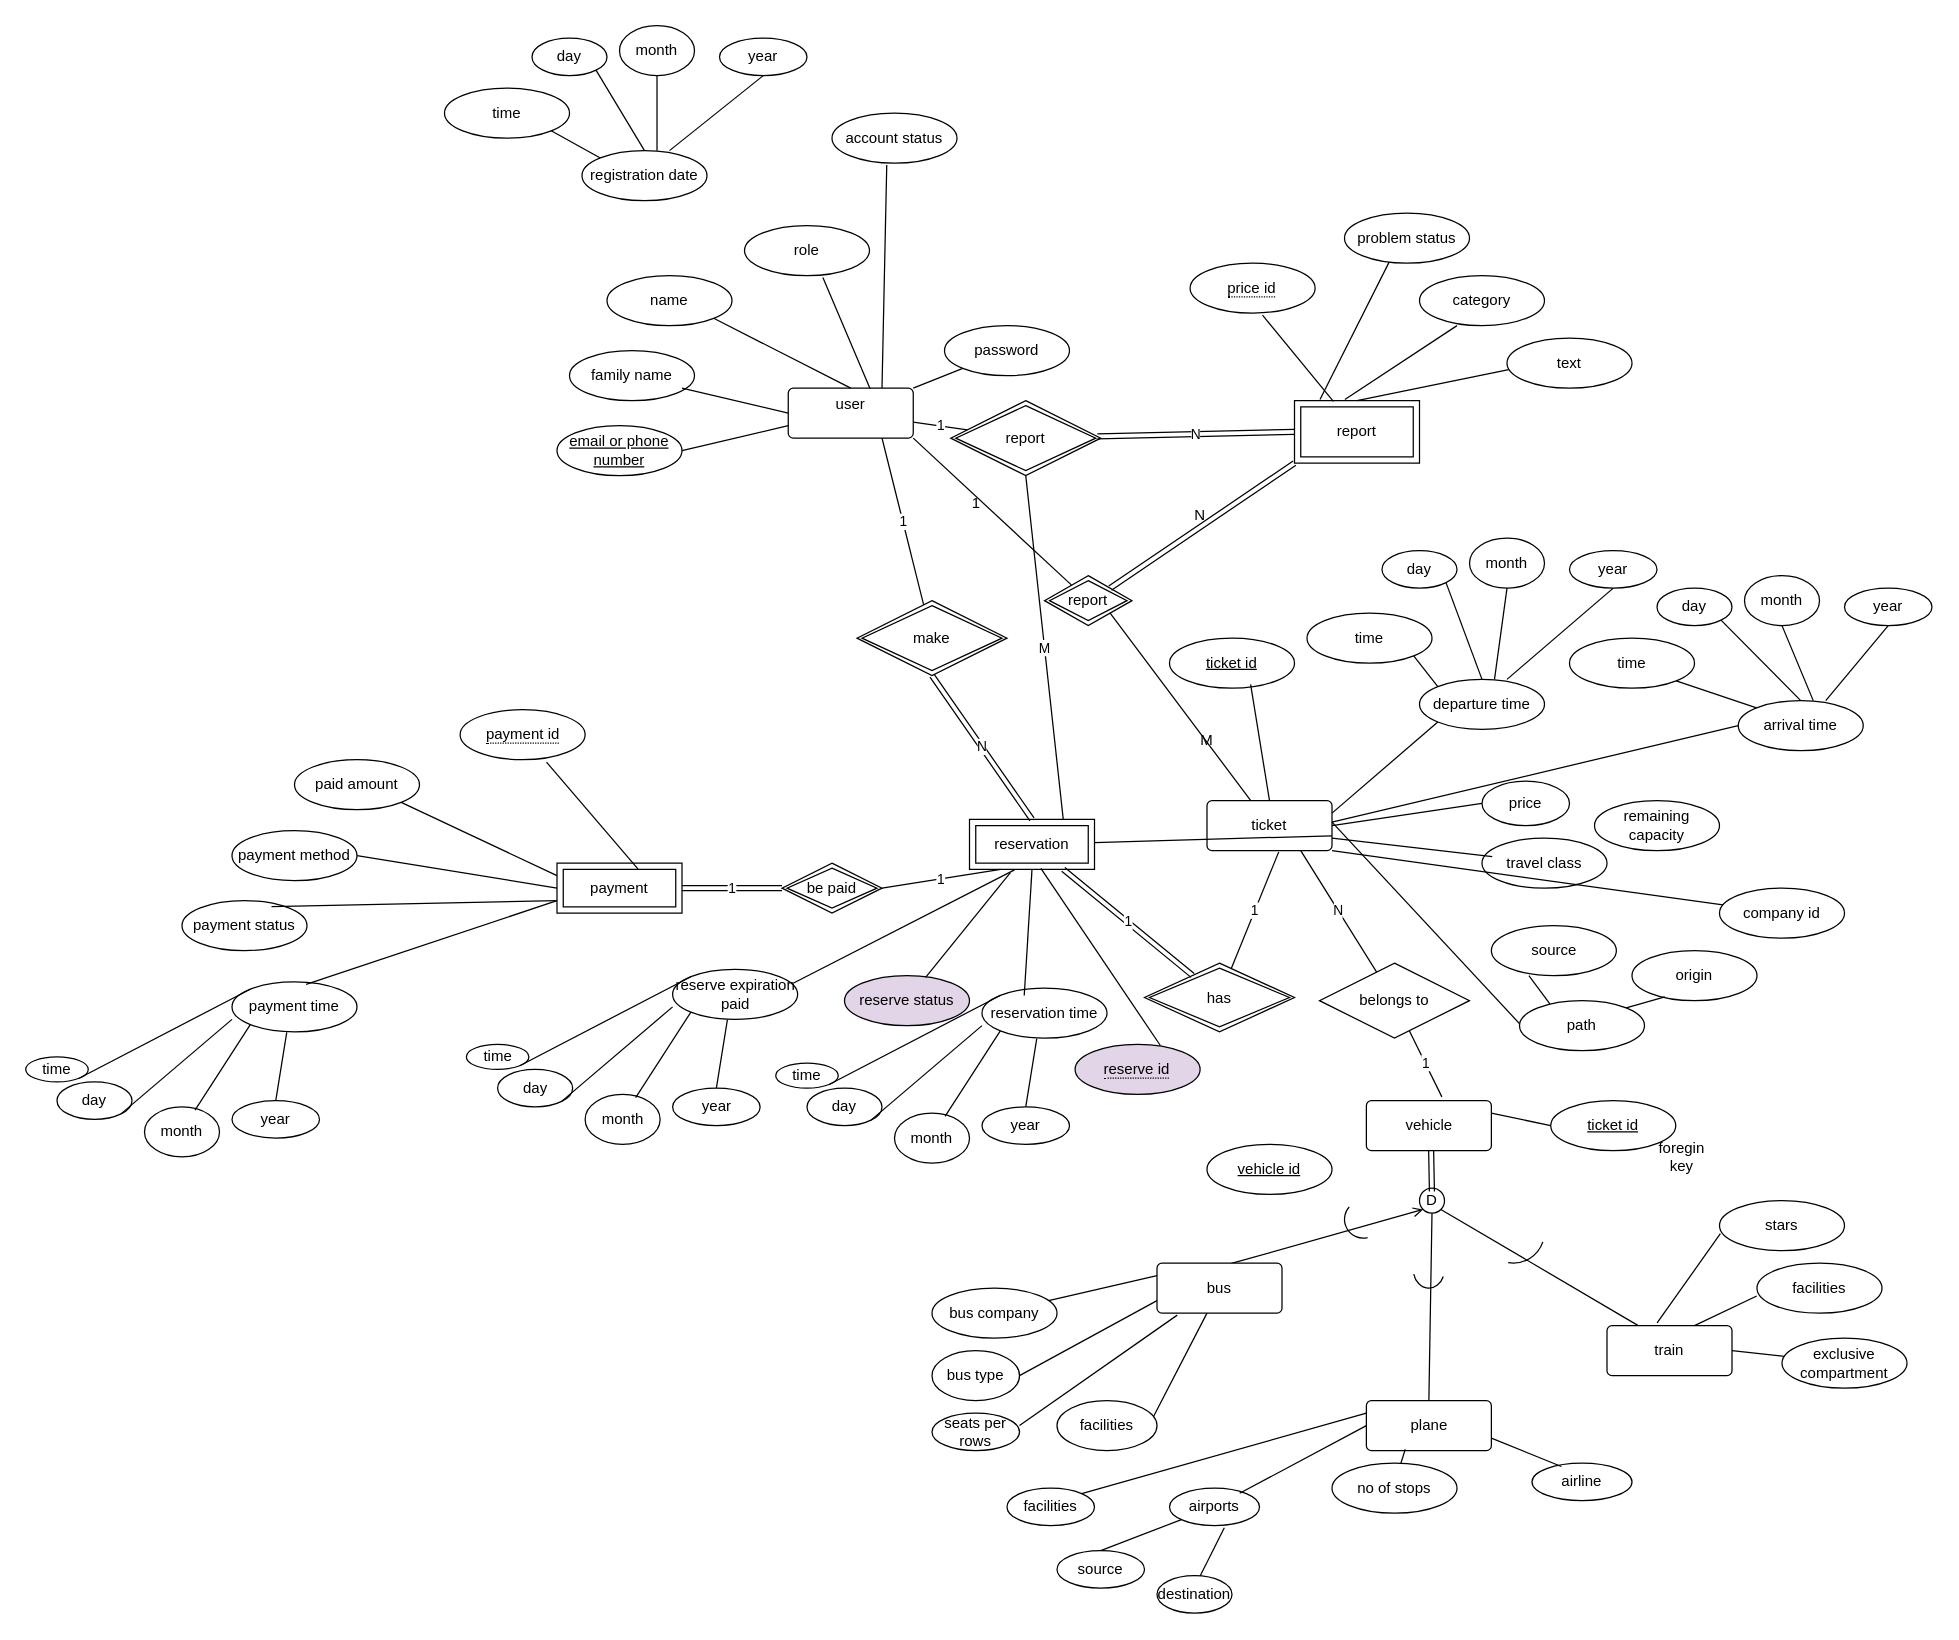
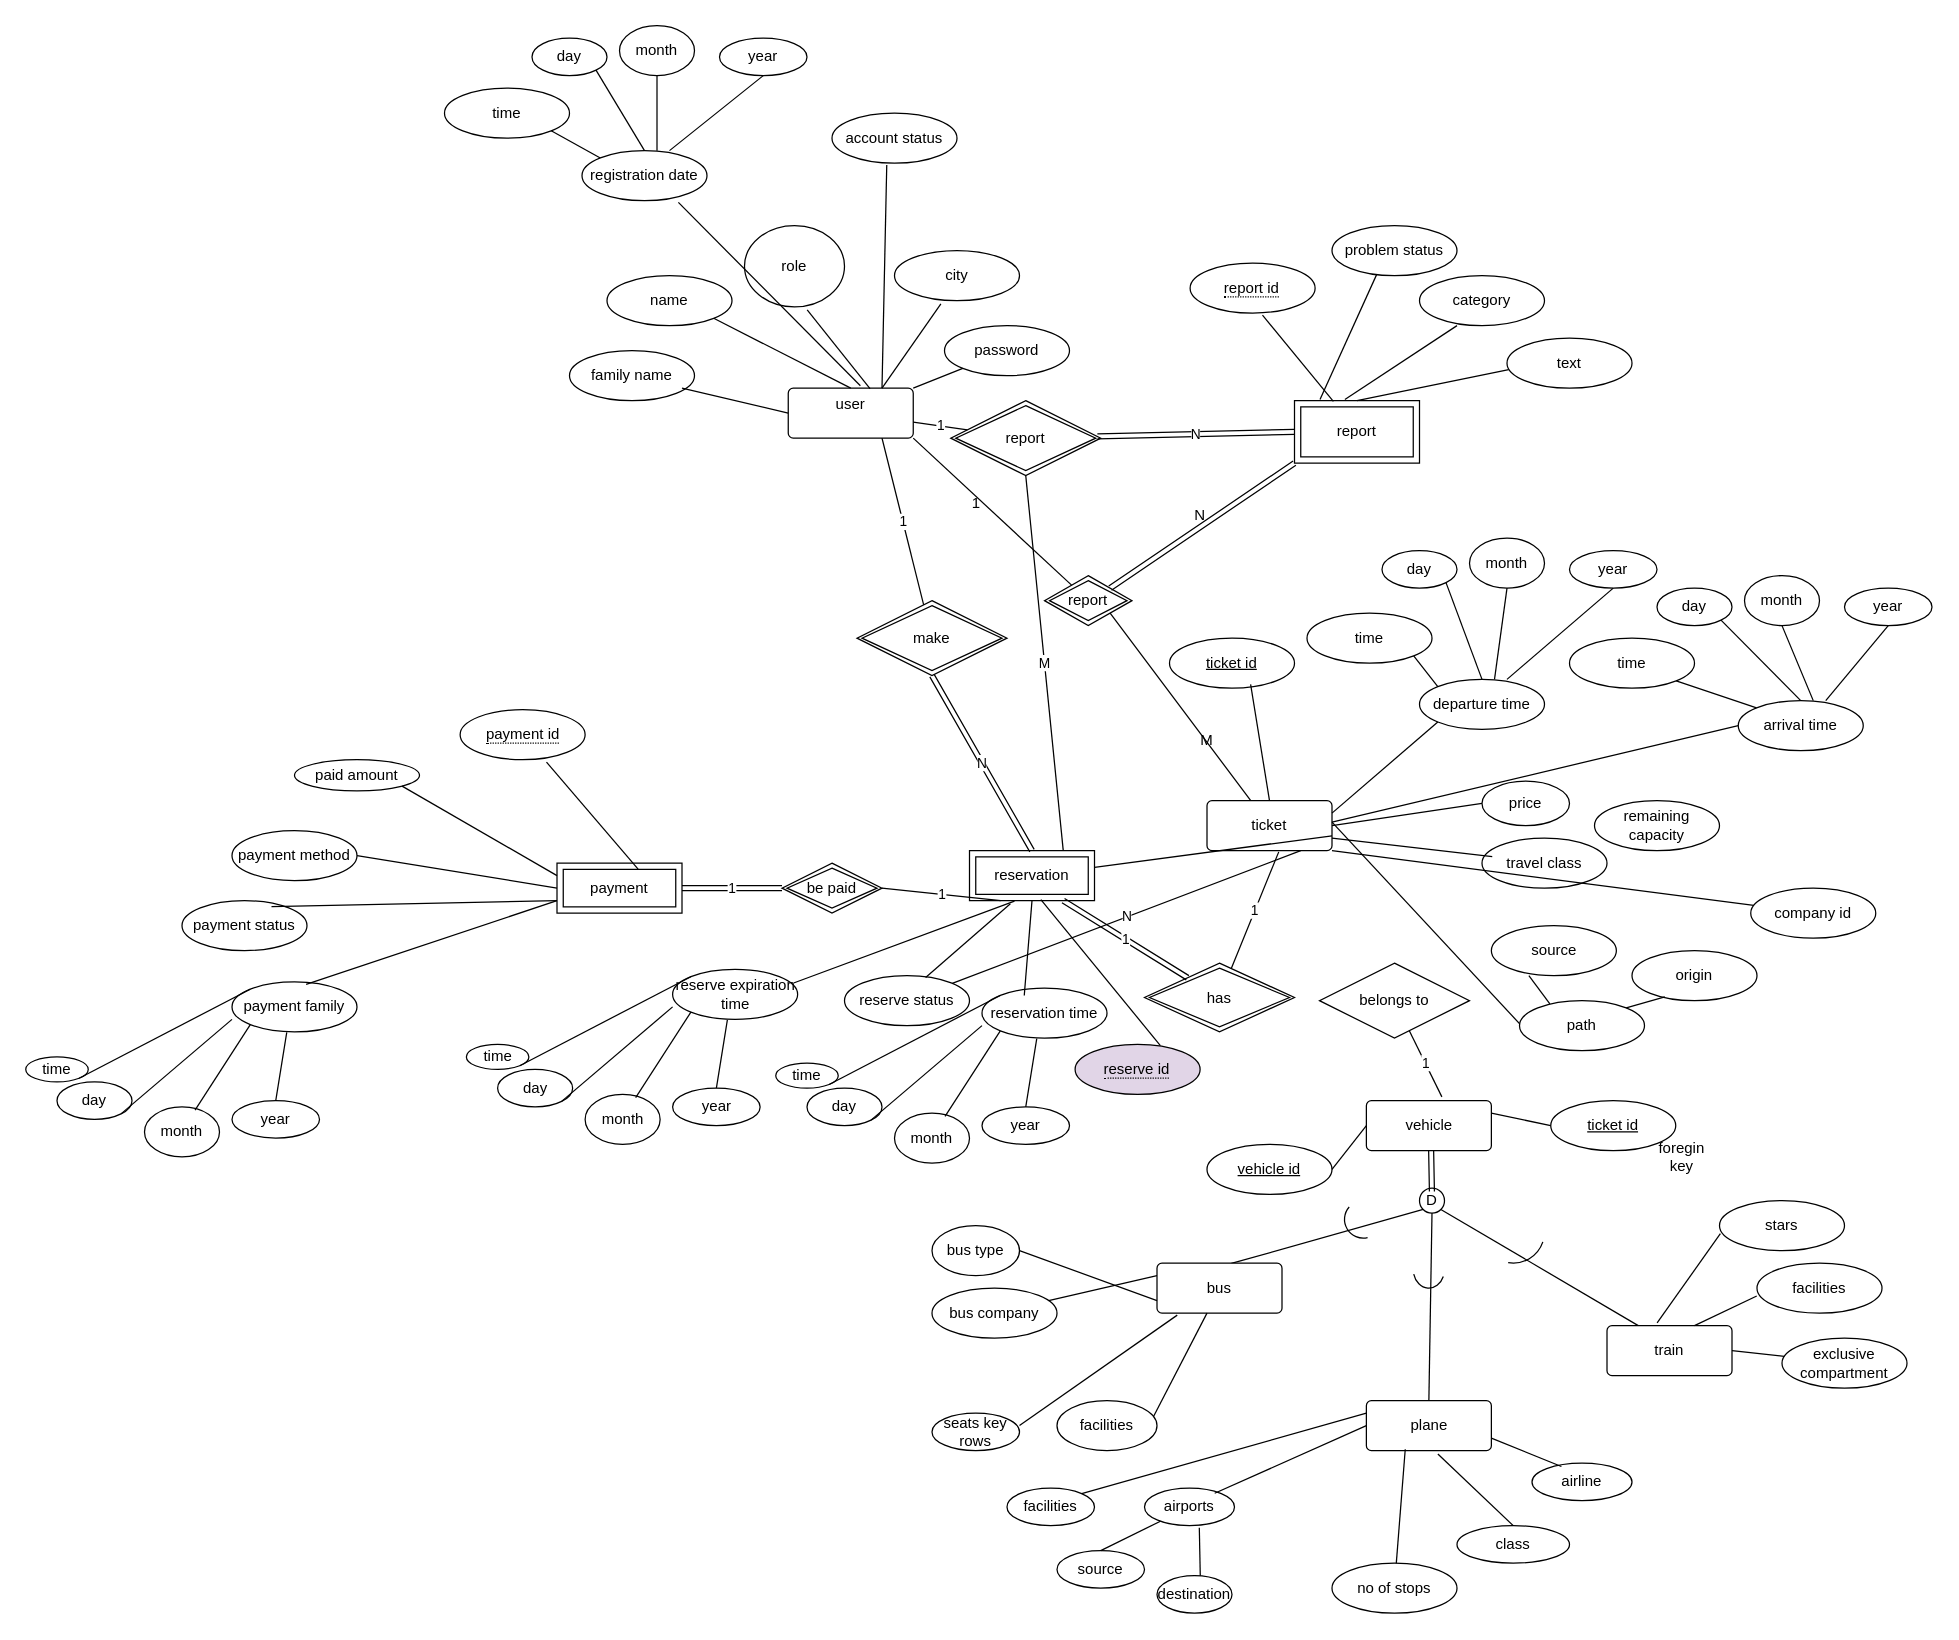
- <mxCell id="135" value="problem status" style="ellipse;whiteSpace=wrap;html=1;align=center;" vertex="1" parent="1"><mxGeometry x="1075" y="170" width="100" height="40" as="geometry" /></mxCell>
+ <mxCell id="135" value="problem status" style="ellipse;whiteSpace=wrap;html=1;align=center;" vertex="1" parent="1"><mxGeometry x="1065" y="180" width="100" height="40" as="geometry" /></mxCell>
- <mxCell id="35" value="role" style="ellipse;whiteSpace=wrap;html=1;align=center;" vertex="1" parent="1"><mxGeometry x="595" y="180" width="100" height="40" as="geometry" /></mxCell>
+ <mxCell id="35" value="role" style="ellipse;whiteSpace=wrap;html=1;align=center;" vertex="1" parent="1"><mxGeometry x="595" y="180" width="80" height="65" as="geometry" /></mxCell>
+ <mxCell id="43" value="city" style="ellipse;whiteSpace=wrap;html=1;align=center;" vertex="1" parent="1"><mxGeometry x="715" y="200" width="100" height="40" as="geometry" /></mxCell>
- <mxCell id="136" value="&lt;span style=&quot;border-bottom: 1px dotted&quot;&gt;price id&lt;/span&gt;" style="ellipse;whiteSpace=wrap;html=1;align=center;" vertex="1" parent="1"><mxGeometry x="951.49" y="210" width="100" height="40" as="geometry" /></mxCell>
+ <mxCell id="136" value="&lt;span style=&quot;border-bottom: 1px dotted&quot;&gt;report id&lt;/span&gt;" style="ellipse;whiteSpace=wrap;html=1;align=center;" vertex="1" parent="1"><mxGeometry x="951.49" y="210" width="100" height="40" as="geometry" /></mxCell>
+ <mxCell id="50" value="" style="endArrow=none;html=1;rounded=0;exitX=0.771;exitY=1.036;exitDx=0;exitDy=0;exitPerimeter=0;entryX=0.577;entryY=-0.047;entryDx=0;entryDy=0;entryPerimeter=0;" edge="1" parent="1" source="49" target="2"><mxGeometry relative="1" as="geometry"><mxPoint x="685" y="320" as="sourcePoint" /><mxPoint x="845" y="320" as="targetPoint" /></mxGeometry></mxCell>
+ <mxCell id="44" value="" style="endArrow=none;html=1;rounded=0;entryX=0.371;entryY=1.064;entryDx=0;entryDy=0;entryPerimeter=0;exitX=0.75;exitY=0;exitDx=0;exitDy=0;" edge="1" parent="1" source="2" target="43"><mxGeometry relative="1" as="geometry"><mxPoint x="685" y="320" as="sourcePoint" /><mxPoint x="845" y="320" as="targetPoint" /></mxGeometry></mxCell>
- <mxCell id="42" value="" style="endArrow=none;html=1;rounded=0;entryX=0;entryY=0.75;entryDx=0;entryDy=0;exitX=1;exitY=0.5;exitDx=0;exitDy=0;" edge="1" parent="1" source="41" target="2"><mxGeometry relative="1" as="geometry"><mxPoint x="555" y="360" as="sourcePoint" /><mxPoint x="695" y="359.5" as="targetPoint" /></mxGeometry></mxCell>
- <mxCell id="41" value="email or phone number" style="ellipse;whiteSpace=wrap;html=1;align=center;fontStyle=4;" vertex="1" parent="1"><mxGeometry x="445" y="340" width="100" height="40" as="geometry" /></mxCell>
- <mxCell id="117" value="paid amount" style="ellipse;whiteSpace=wrap;html=1;align=center;" vertex="1" parent="1"><mxGeometry x="235" y="607.23" width="100" height="40" as="geometry" /></mxCell>
+ <mxCell id="117" value="paid amount" style="ellipse;whiteSpace=wrap;html=1;align=center;" vertex="1" parent="1"><mxGeometry x="235" y="607.23" width="100" height="25" as="geometry" /></mxCell>
- <mxCell id="7" value="reservation" style="shape=ext;margin=3;double=1;whiteSpace=wrap;html=1;align=center;" vertex="1" parent="1"><mxGeometry x="775" y="655" width="100" height="40" as="geometry" /></mxCell>
+ <mxCell id="7" value="reservation" style="shape=ext;margin=3;double=1;whiteSpace=wrap;html=1;align=center;" vertex="1" parent="1"><mxGeometry x="775" y="680" width="100" height="40" as="geometry" /></mxCell>
- <mxCell id="15" value="N" style="endArrow=none;html=1;rounded=0;exitX=0.75;exitY=1;exitDx=0;exitDy=0;" edge="1" parent="1" source="3" target="14"><mxGeometry relative="1" as="geometry"><mxPoint x="1045" y="680" as="sourcePoint" /><mxPoint x="1205" y="680" as="targetPoint" /></mxGeometry></mxCell>
+ <mxCell id="15" value="N" style="endArrow=none;html=1;rounded=0;exitX=0.75;exitY=1;exitDx=0;exitDy=0;" edge="1" parent="1" source="3" target="95"><mxGeometry relative="1" as="geometry"><mxPoint x="1045" y="680" as="sourcePoint" /><mxPoint x="1205" y="680" as="targetPoint" /></mxGeometry></mxCell>
- <mxCell id="93" value="company id" style="ellipse;whiteSpace=wrap;html=1;align=center;" vertex="1" parent="1"><mxGeometry x="1375" y="710" width="100" height="40" as="geometry" /></mxCell>
+ <mxCell id="93" value="company id" style="ellipse;whiteSpace=wrap;html=1;align=center;" vertex="1" parent="1"><mxGeometry x="1400" y="710" width="100" height="40" as="geometry" /></mxCell>
- <mxCell id="107" value="reserve expiration paid" style="ellipse;whiteSpace=wrap;html=1;align=center;" vertex="1" parent="1"><mxGeometry x="537.5" y="775" width="100" height="40" as="geometry" /></mxCell>
+ <mxCell id="107" value="reserve expiration time" style="ellipse;whiteSpace=wrap;html=1;align=center;" vertex="1" parent="1"><mxGeometry x="537.5" y="775" width="100" height="40" as="geometry" /></mxCell>
- <mxCell id="95" value="reserve status" style="ellipse;whiteSpace=wrap;html=1;align=center;fillColor=#e1d5e7;" vertex="1" parent="1"><mxGeometry x="675" y="780" width="100" height="40" as="geometry" /></mxCell>
+ <mxCell id="95" value="reserve status" style="ellipse;whiteSpace=wrap;html=1;align=center;" vertex="1" parent="1"><mxGeometry x="675" y="780" width="100" height="40" as="geometry" /></mxCell>
- <mxCell id="120" value="payment time" style="ellipse;whiteSpace=wrap;html=1;align=center;" vertex="1" parent="1"><mxGeometry x="185" y="785" width="100" height="40" as="geometry" /></mxCell>
+ <mxCell id="120" value="payment family" style="ellipse;whiteSpace=wrap;html=1;align=center;" vertex="1" parent="1"><mxGeometry x="185" y="785" width="100" height="40" as="geometry" /></mxCell>
+ <mxCell id="182" value="" style="endArrow=none;html=1;rounded=0;exitX=1;exitY=0.5;exitDx=0;exitDy=0;entryX=0;entryY=0.5;entryDx=0;entryDy=0;" edge="1" parent="1" source="181" target="13"><mxGeometry relative="1" as="geometry"><mxPoint x="1155" y="950" as="sourcePoint" /><mxPoint x="1315" y="950" as="targetPoint" /></mxGeometry></mxCell>
- <mxCell id="18" value="" style="endArrow=open;html=1;rounded=0;entryX=0;entryY=1;entryDx=0;entryDy=0;exitX=0.595;exitY=0.007;exitDx=0;exitDy=0;exitPerimeter=0;" edge="1" parent="1" source="21" target="17"><mxGeometry relative="1" as="geometry"><mxPoint x="1065" y="1010" as="sourcePoint" /><mxPoint x="1135" y="990" as="targetPoint" /></mxGeometry></mxCell>
+ <mxCell id="18" value="" style="endArrow=none;html=1;rounded=0;entryX=0;entryY=1;entryDx=0;entryDy=0;exitX=0.595;exitY=0.007;exitDx=0;exitDy=0;exitPerimeter=0;" edge="1" parent="1" source="21" target="17"><mxGeometry relative="1" as="geometry"><mxPoint x="1065" y="1010" as="sourcePoint" /><mxPoint x="1135" y="990" as="targetPoint" /></mxGeometry></mxCell>
- <mxCell id="166" value="bus type" style="ellipse;whiteSpace=wrap;html=1;align=center;" vertex="1" parent="1"><mxGeometry x="745" y="1080" width="70" height="40" as="geometry" /></mxCell>
+ <mxCell id="166" value="bus type" style="ellipse;whiteSpace=wrap;html=1;align=center;" vertex="1" parent="1"><mxGeometry x="745" y="980" width="70" height="40" as="geometry" /></mxCell>
- <mxCell id="167" value="seats per rows" style="ellipse;whiteSpace=wrap;html=1;align=center;" vertex="1" parent="1"><mxGeometry x="745" y="1130" width="70" height="30" as="geometry" /></mxCell>
+ <mxCell id="167" value="seats key rows" style="ellipse;whiteSpace=wrap;html=1;align=center;" vertex="1" parent="1"><mxGeometry x="745" y="1130" width="70" height="30" as="geometry" /></mxCell>
- <mxCell id="152" value="no of stops" style="ellipse;whiteSpace=wrap;html=1;align=center;" vertex="1" parent="1"><mxGeometry x="1065" y="1170" width="100" height="40" as="geometry" /></mxCell>
+ <mxCell id="152" value="no of stops" style="ellipse;whiteSpace=wrap;html=1;align=center;" vertex="1" parent="1"><mxGeometry x="1065" y="1250" width="100" height="40" as="geometry" /></mxCell>
+ <mxCell id="154" value="" style="endArrow=none;html=1;rounded=0;entryX=0.5;entryY=0;entryDx=0;entryDy=0;exitX=0.572;exitY=1.068;exitDx=0;exitDy=0;exitPerimeter=0;" edge="1" parent="1" source="22" target="151"><mxGeometry relative="1" as="geometry"><mxPoint x="1085" y="1140" as="sourcePoint" /><mxPoint x="1245" y="1140" as="targetPoint" /></mxGeometry></mxCell>
- <mxCell id="156" value="airports" style="ellipse;whiteSpace=wrap;html=1;align=center;" vertex="1" parent="1"><mxGeometry x="935" y="1190" width="72" height="30" as="geometry" /></mxCell>
+ <mxCell id="156" value="airports" style="ellipse;whiteSpace=wrap;html=1;align=center;" vertex="1" parent="1"><mxGeometry x="915" y="1190" width="72" height="30" as="geometry" /></mxCell>
+ <mxCell id="151" value="class" style="ellipse;whiteSpace=wrap;html=1;align=center;" vertex="1" parent="1"><mxGeometry x="1165" y="1220" width="90" height="30" as="geometry" /></mxCell>
